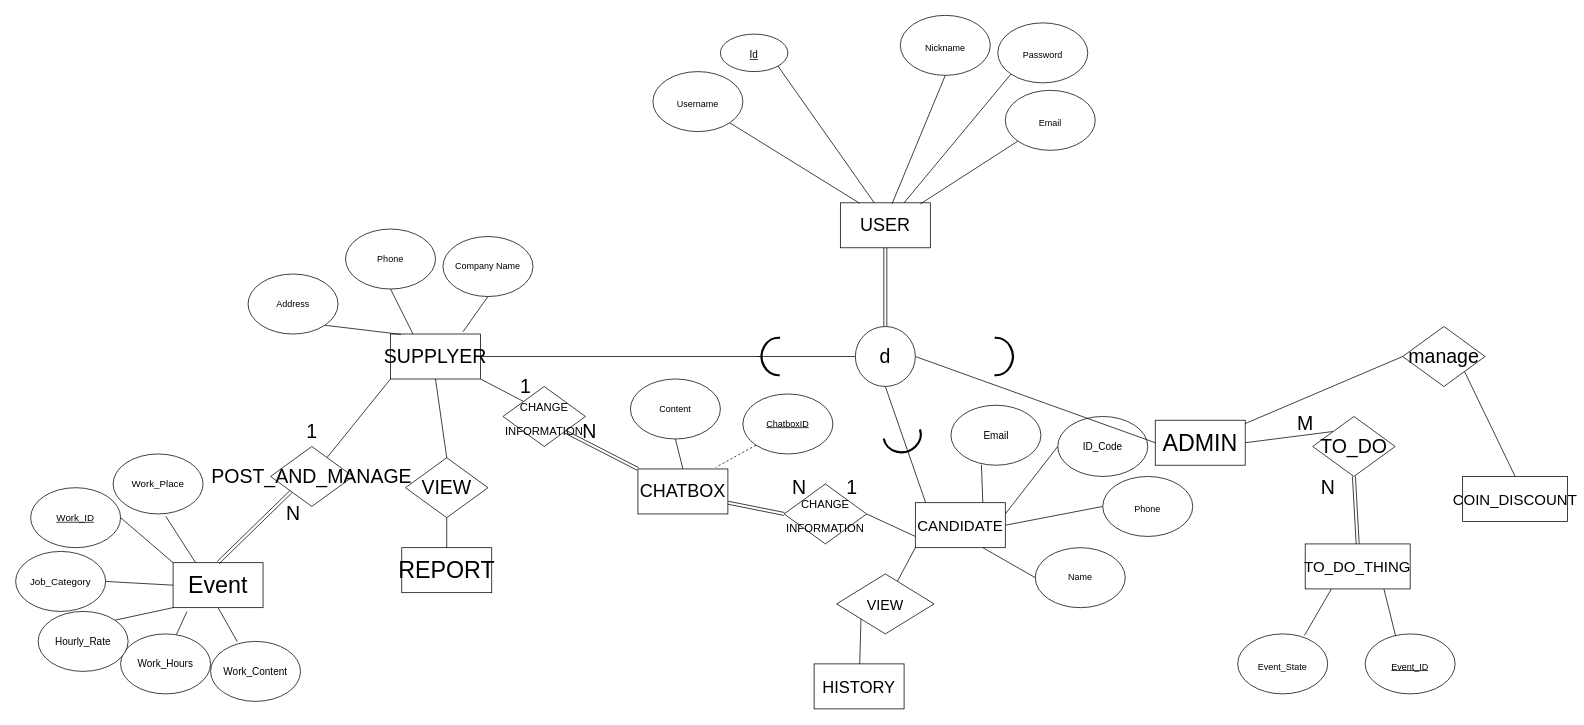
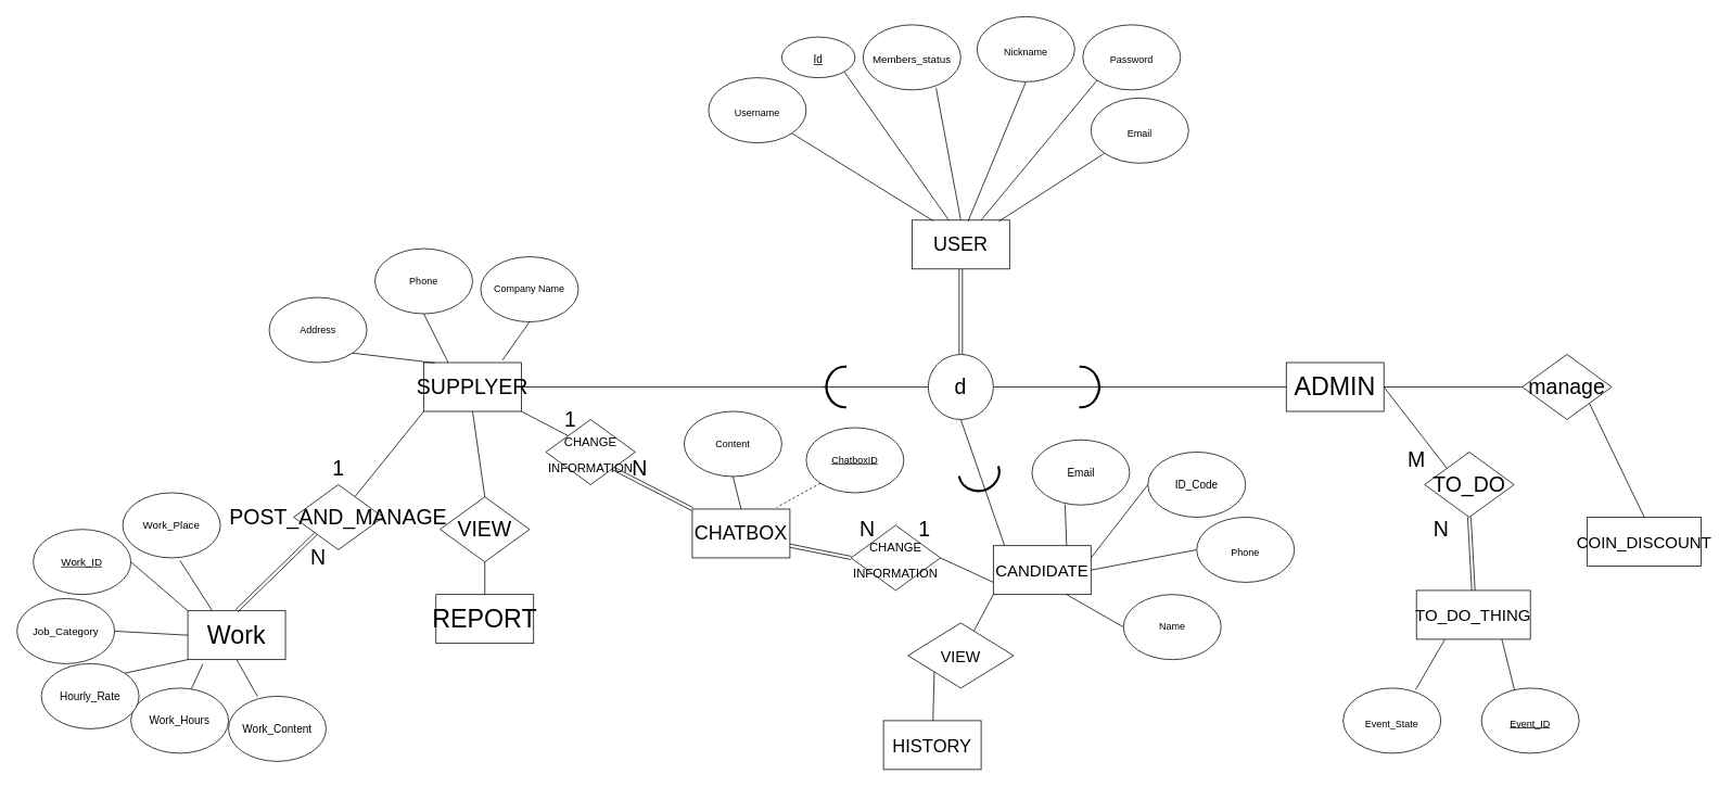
+ <mxCell id="8" value="&lt;font style=&quot;font-size: 13px;&quot;&gt;Members_status&lt;/font&gt;" style="ellipse;whiteSpace=wrap;html=1;fontSize=24;" parent="1" vertex="1"><mxGeometry x="1060" y="30" width="120" height="80" as="geometry" /></mxCell>
+ <mxCell id="44" value="" style="endArrow=none;html=1;rounded=0;fontSize=12;exitX=0.747;exitY=0.972;exitDx=0;exitDy=0;exitPerimeter=0;entryX=0.5;entryY=0;entryDx=0;entryDy=0;" parent="1" source="8" target="2" edge="1"><mxGeometry width="50" height="50" relative="1" as="geometry"><mxPoint x="1640" y="590" as="sourcePoint" /><mxPoint x="1690" y="540" as="targetPoint" /></mxGeometry></mxCell>
- <mxCell id="30" value="&lt;font style=&quot;font-size: 31px;&quot;&gt;ADMIN&lt;br&gt;&lt;/font&gt;" style="rounded=0;whiteSpace=wrap;html=1;fontSize=12;" parent="1" vertex="1"><mxGeometry x="1540" y="560" width="120" height="60" as="geometry" /></mxCell>
+ <mxCell id="30" value="&lt;font style=&quot;font-size: 31px;&quot;&gt;ADMIN&lt;br&gt;&lt;/font&gt;" style="rounded=0;whiteSpace=wrap;html=1;fontSize=12;" parent="1" vertex="1"><mxGeometry x="1580" y="445" width="120" height="60" as="geometry" /></mxCell>
- <mxCell id="33" value="&lt;font style=&quot;font-size: 31px;&quot;&gt;Event&lt;/font&gt;" style="rounded=0;whiteSpace=wrap;html=1;fontSize=12;" parent="1" vertex="1"><mxGeometry x="230" y="750" width="120" height="60" as="geometry" /></mxCell>
+ <mxCell id="33" value="&lt;font style=&quot;font-size: 31px;&quot;&gt;Work&lt;/font&gt;" style="rounded=0;whiteSpace=wrap;html=1;fontSize=12;" parent="1" vertex="1"><mxGeometry x="230" y="750" width="120" height="60" as="geometry" /></mxCell>
